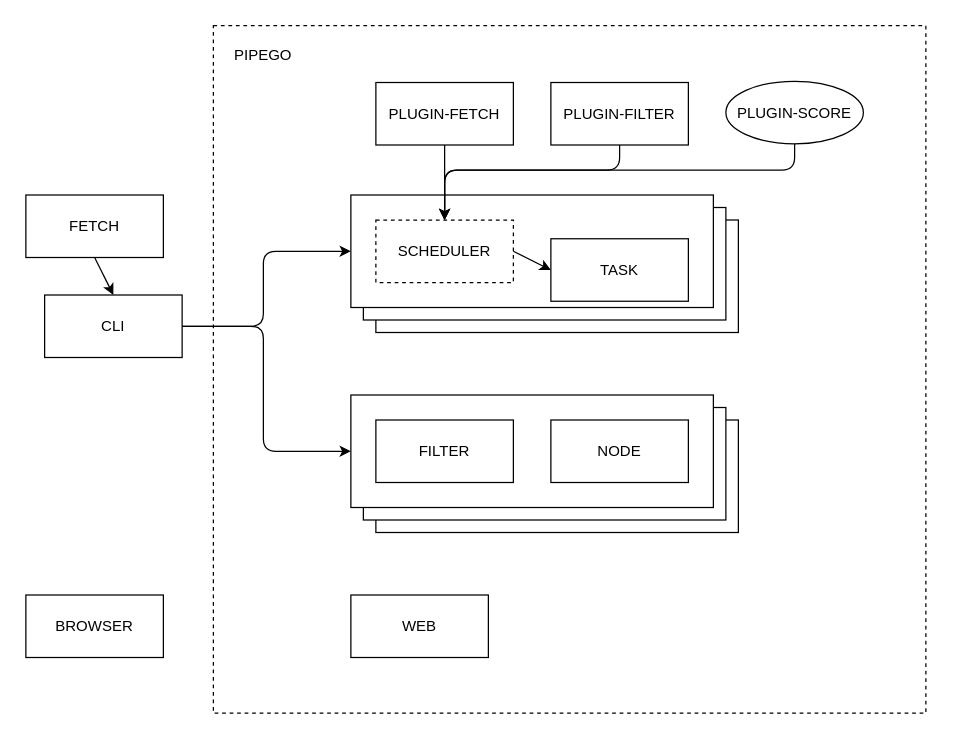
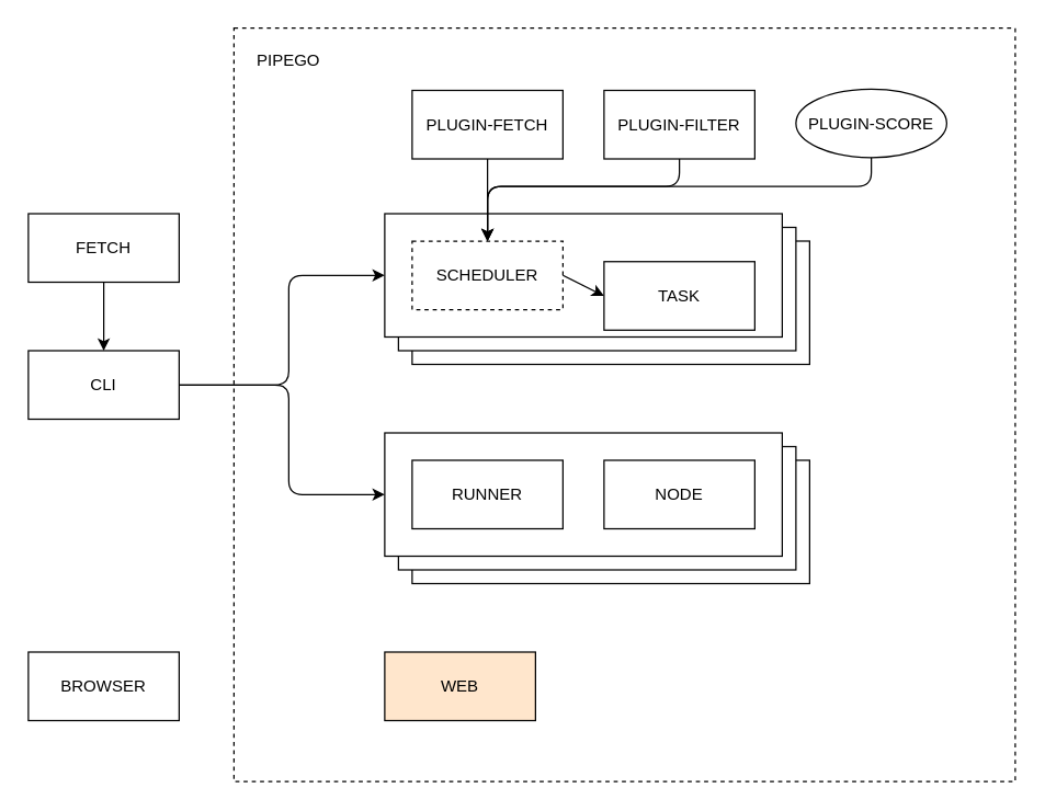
- <mxCell id="8" value="CLI" style="rounded=0;whiteSpace=wrap;html=1;" parent="1" vertex="1"><mxGeometry x="35" y="235.5" width="110" height="50" as="geometry" /></mxCell>
+ <mxCell id="8" value="CLI" style="rounded=0;whiteSpace=wrap;html=1;" parent="1" vertex="1"><mxGeometry x="20" y="255.5" width="110" height="50" as="geometry" /></mxCell>
- <mxCell id="15" value="FILTER" style="rounded=0;whiteSpace=wrap;html=1;" parent="1" vertex="1"><mxGeometry x="300" y="335.5" width="110" height="50" as="geometry" /></mxCell>
+ <mxCell id="15" value="RUNNER" style="rounded=0;whiteSpace=wrap;html=1;" parent="1" vertex="1"><mxGeometry x="300" y="335.5" width="110" height="50" as="geometry" /></mxCell>
- <mxCell id="23" value="WEB" style="rounded=0;whiteSpace=wrap;html=1;" parent="1" vertex="1"><mxGeometry x="280" y="475.5" width="110" height="50" as="geometry" /></mxCell>
+ <mxCell id="23" value="WEB" style="rounded=0;whiteSpace=wrap;html=1;fillColor=#ffe6cc;" parent="1" vertex="1"><mxGeometry x="280" y="475.5" width="110" height="50" as="geometry" /></mxCell>
